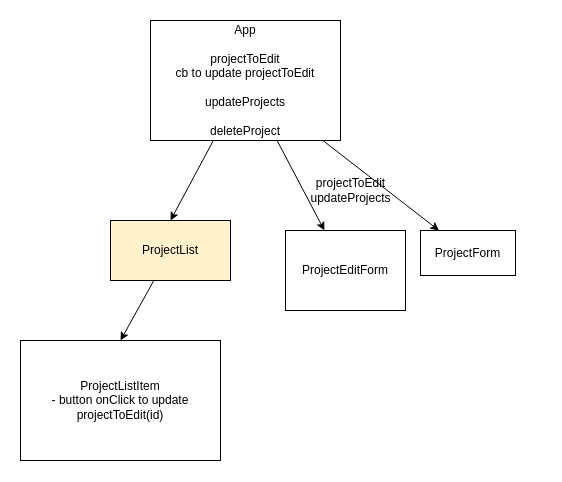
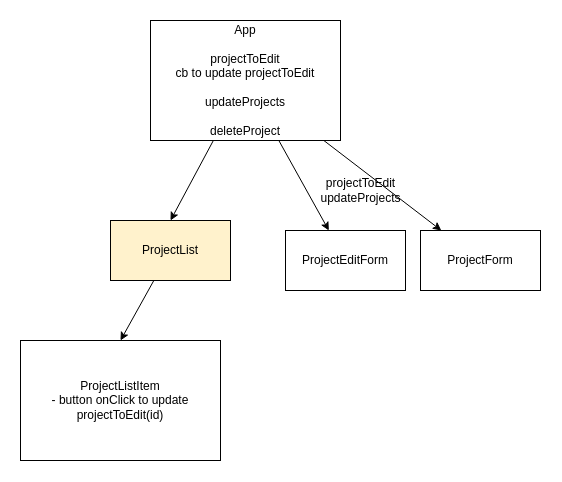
- <mxCell id="10" value="projectToEdit&lt;br&gt;updateProjects" style="text;html=1;align=center;verticalAlign=middle;resizable=0;points=[];autosize=1;strokeColor=none;fillColor=none;" vertex="1" parent="1"><mxGeometry x="300" y="170" width="100" height="40" as="geometry" /></mxCell>
+ <mxCell id="10" value="projectToEdit&lt;br&gt;updateProjects" style="text;html=1;align=center;verticalAlign=middle;resizable=0;points=[];autosize=1;strokeColor=none;fillColor=none;" vertex="1" parent="1"><mxGeometry x="310" y="170" width="100" height="40" as="geometry" /></mxCell>
- <mxCell id="11" value="ProjectForm" style="whiteSpace=wrap;html=1;" vertex="1" parent="1"><mxGeometry x="420" y="230" width="95" height="45" as="geometry" /></mxCell>
+ <mxCell id="11" value="ProjectForm" style="whiteSpace=wrap;html=1;" vertex="1" parent="1"><mxGeometry x="420" y="230" width="120" height="60" as="geometry" /></mxCell>
- <mxCell id="9" value="ProjectEditForm" style="whiteSpace=wrap;html=1;" vertex="1" parent="1"><mxGeometry x="285" y="230" width="120" height="80" as="geometry" /></mxCell>
+ <mxCell id="9" value="ProjectEditForm" style="whiteSpace=wrap;html=1;" vertex="1" parent="1"><mxGeometry x="285" y="230" width="120" height="60" as="geometry" /></mxCell>
